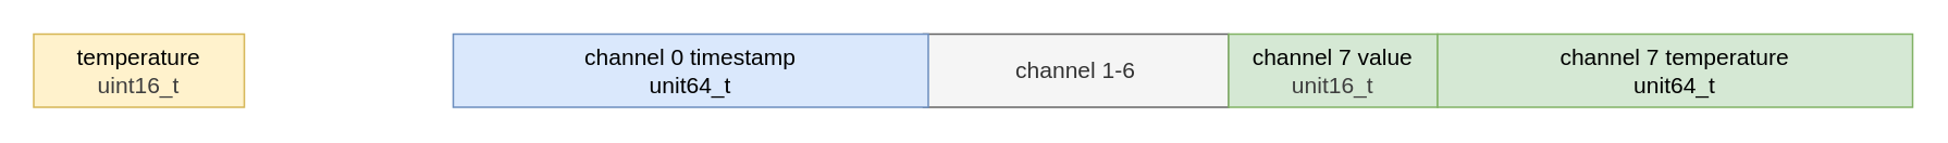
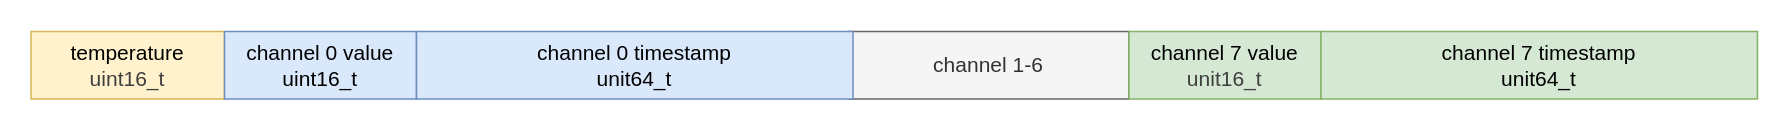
+ <mxCell id="4" value="channel 0 value&lt;div&gt;uint16_t&lt;/div&gt;" style="text;html=1;align=center;verticalAlign=middle;whiteSpace=wrap;rounded=0;strokeColor=#6c8ebf;fontSize=14;fillColor=#dae8fc;" vertex="1" parent="1"><mxGeometry x="149" y="20.5" width="128" height="45" as="geometry" /></mxCell>
- <mxCell id="7" value="channel 7 temperature&lt;div&gt;unit64_t&lt;/div&gt;" style="text;html=1;align=center;verticalAlign=middle;whiteSpace=wrap;rounded=0;strokeColor=#82b366;fontSize=14;fillColor=#d5e8d4;" vertex="1" parent="1"><mxGeometry x="880" y="20.5" width="291" height="45" as="geometry" /></mxCell>
+ <mxCell id="7" value="channel 7 timestamp&lt;div&gt;unit64_t&lt;/div&gt;" style="text;html=1;align=center;verticalAlign=middle;whiteSpace=wrap;rounded=0;strokeColor=#82b366;fontSize=14;fillColor=#d5e8d4;" vertex="1" parent="1"><mxGeometry x="880" y="20.5" width="291" height="45" as="geometry" /></mxCell>
